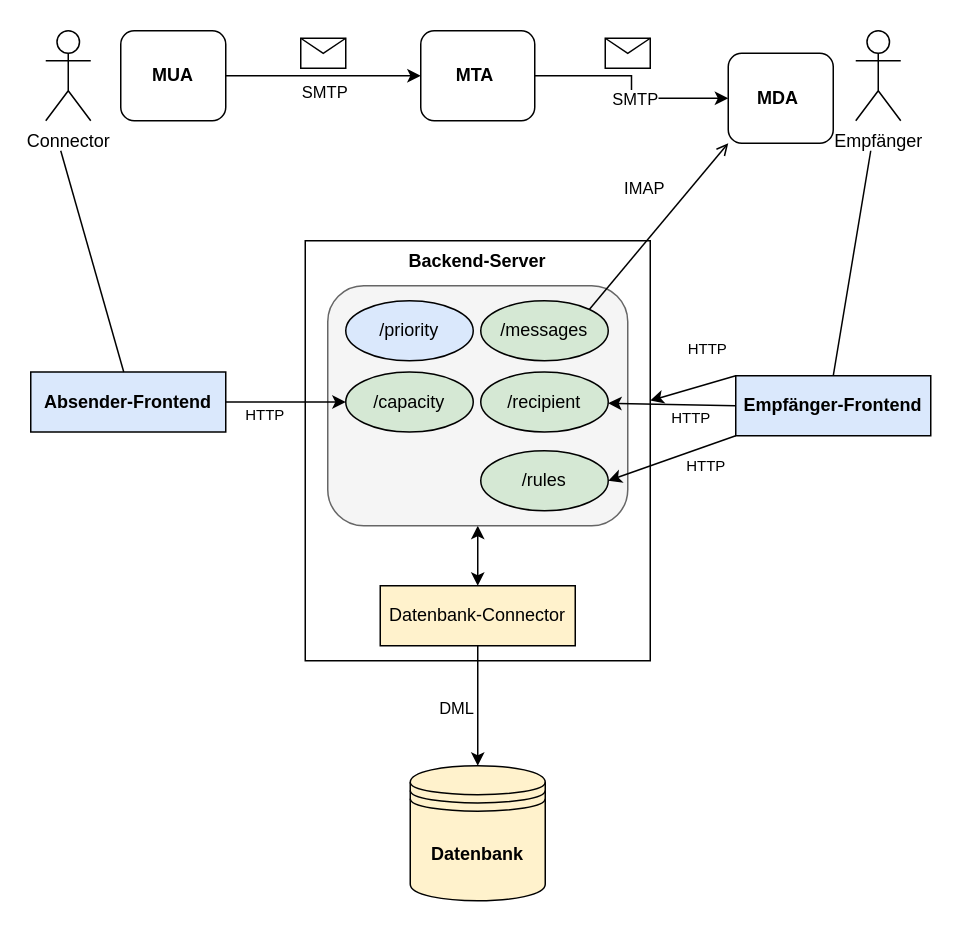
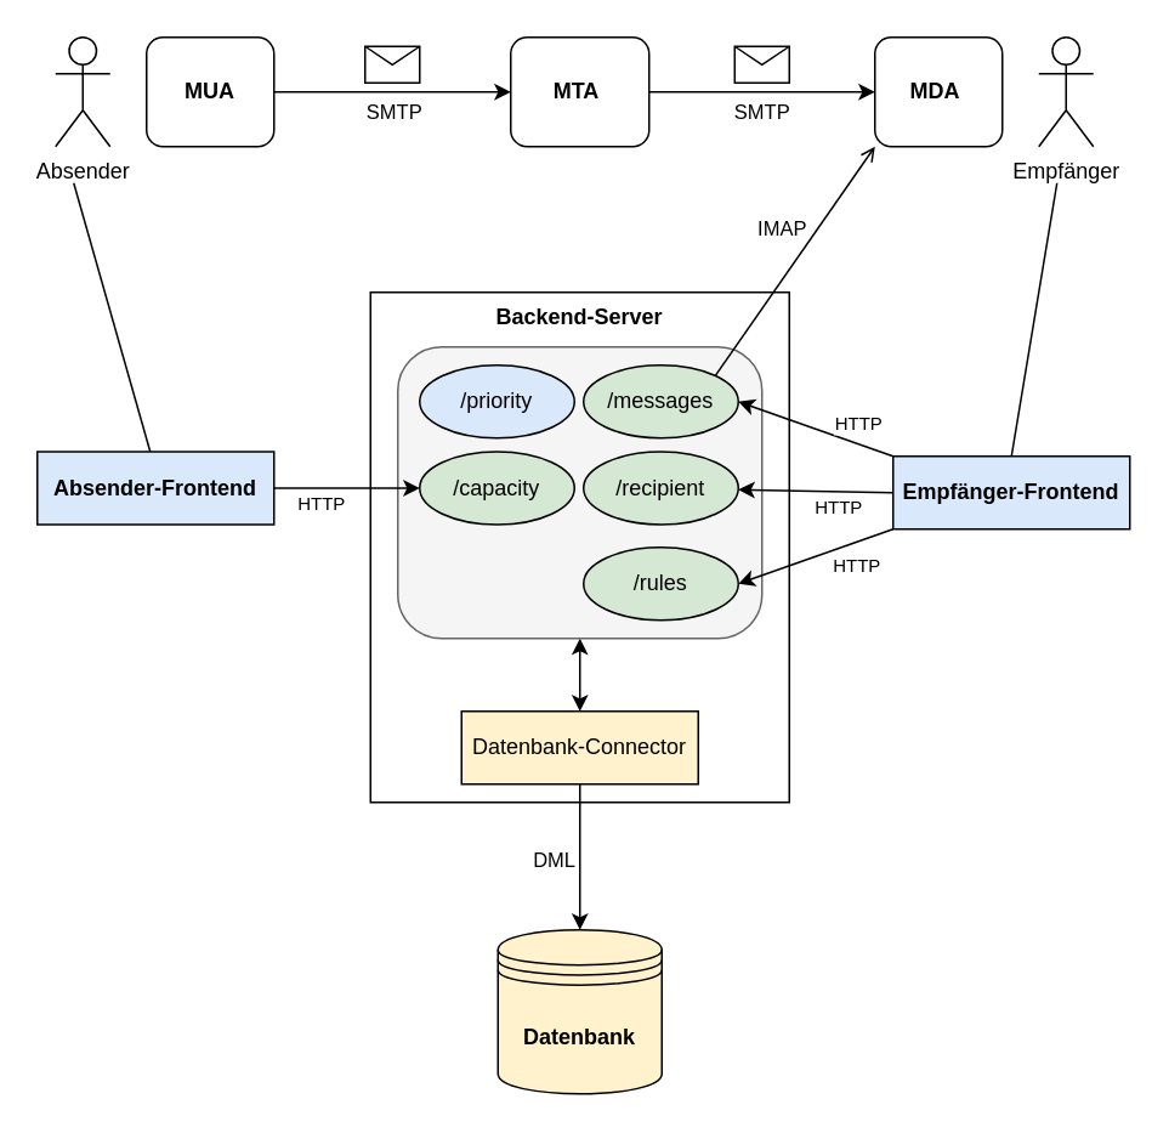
- <mxCell id="11" value="MDA&amp;nbsp;" style="rounded=1;whiteSpace=wrap;html=1;fontStyle=1" vertex="1" parent="1"><mxGeometry x="485" y="35" width="70" height="60" as="geometry" /></mxCell>
+ <mxCell id="11" value="MDA&amp;nbsp;" style="rounded=1;whiteSpace=wrap;html=1;fontStyle=1" vertex="1" parent="1"><mxGeometry x="480" y="20" width="70" height="60" as="geometry" /></mxCell>
- <mxCell id="16" value="Connector" style="shape=umlActor;verticalLabelPosition=bottom;verticalAlign=top;html=1;outlineConnect=0;" vertex="1" parent="1"><mxGeometry x="30" y="20" width="30" height="60" as="geometry" /></mxCell>
+ <mxCell id="16" value="Absender" style="shape=umlActor;verticalLabelPosition=bottom;verticalAlign=top;html=1;outlineConnect=0;" vertex="1" parent="1"><mxGeometry x="30" y="20" width="30" height="60" as="geometry" /></mxCell>
- <mxCell id="22" style="edgeStyle=none;rounded=0;orthogonalLoop=1;jettySize=auto;html=1;exitX=0;exitY=0;exitDx=0;exitDy=0;startArrow=none;startFill=0;endArrow=classic;endFill=1;strokeWidth=1;" edge="1" parent="1" source="26" target="2"><mxGeometry relative="1" as="geometry" /></mxCell>
+ <mxCell id="22" style="edgeStyle=none;rounded=0;orthogonalLoop=1;jettySize=auto;html=1;exitX=0;exitY=0;exitDx=0;exitDy=0;entryX=1;entryY=0.5;entryDx=0;entryDy=0;startArrow=none;startFill=0;endArrow=classic;endFill=1;strokeWidth=1;" edge="1" parent="1" source="26" target="28"><mxGeometry relative="1" as="geometry" /></mxCell>
